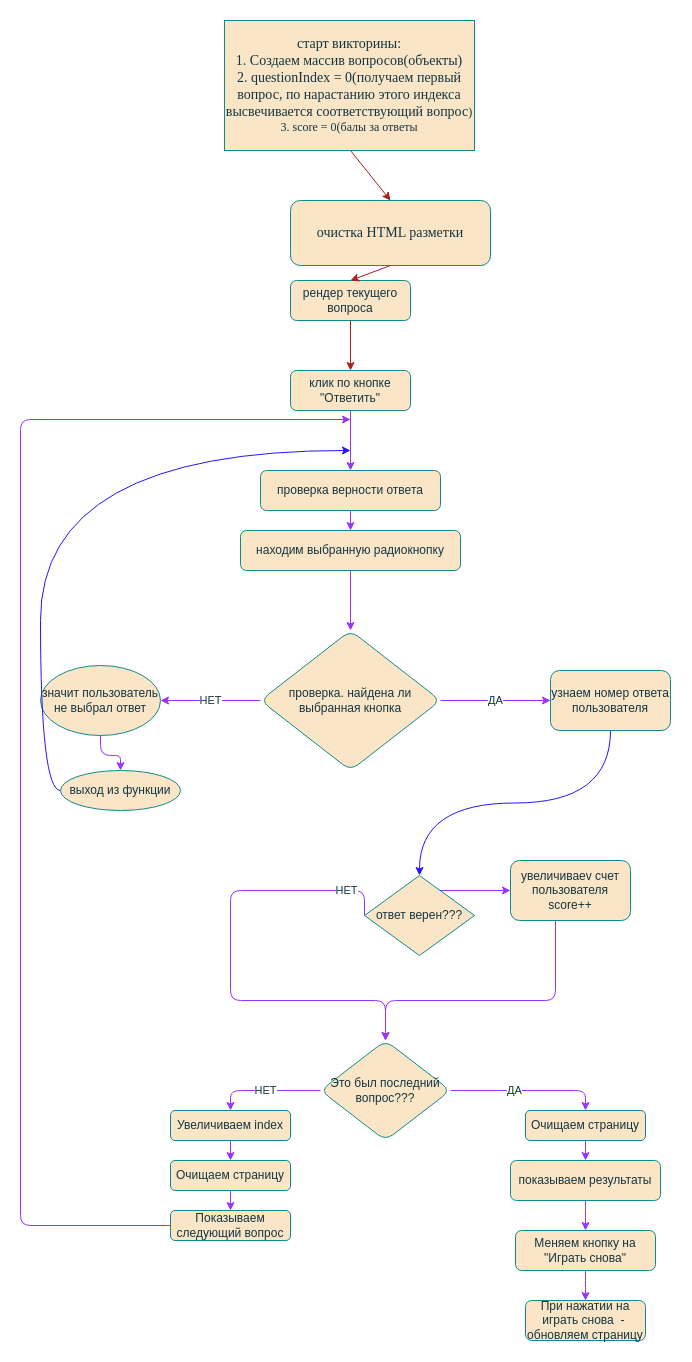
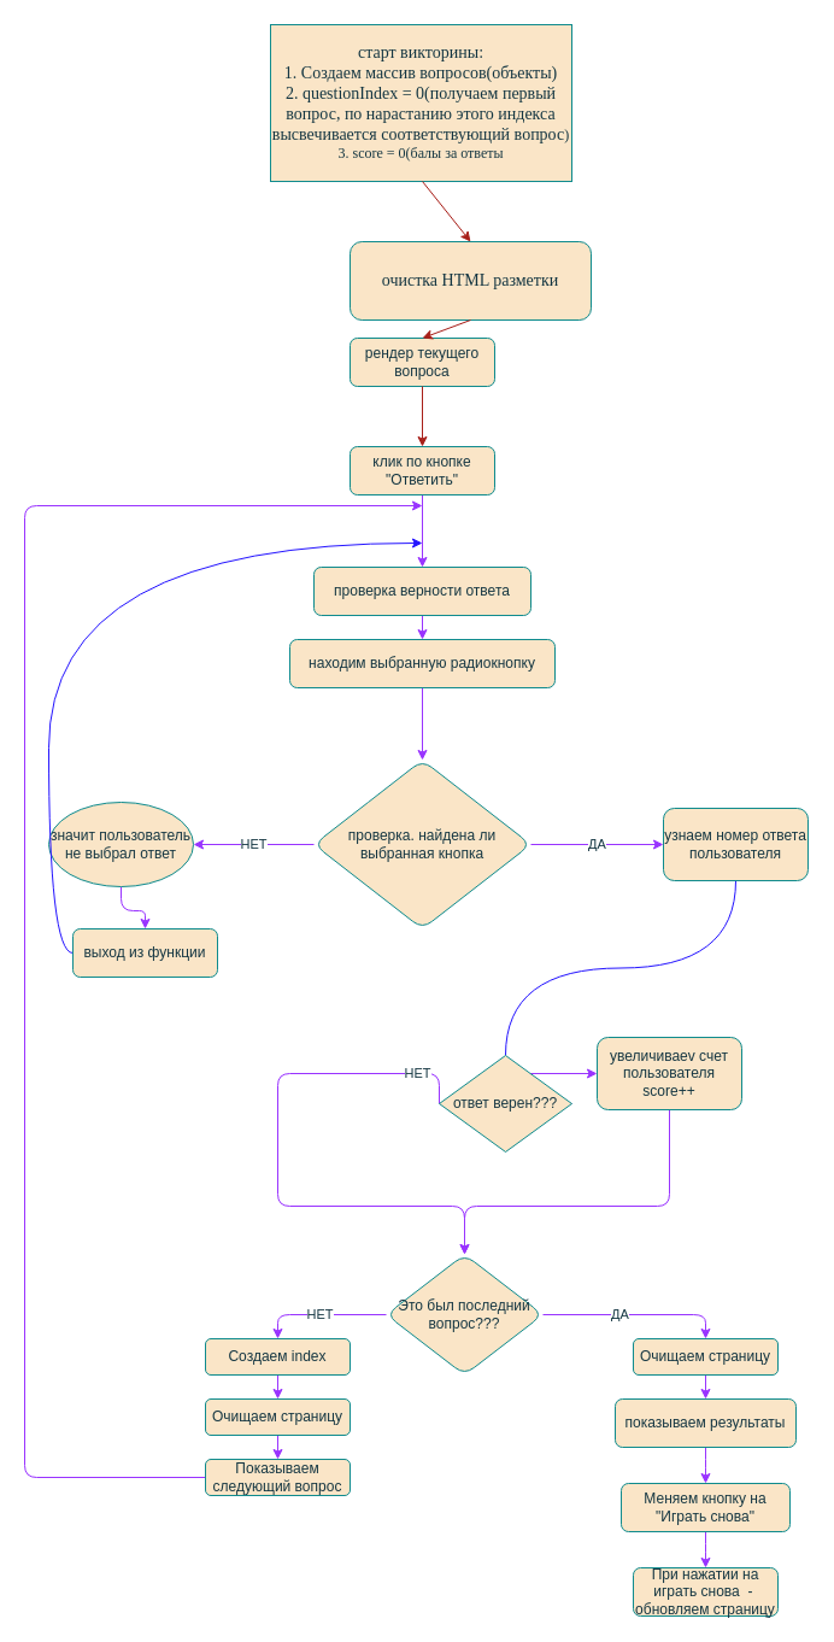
- <mxCell id="22" value="выход из функции" style="ellipse;whiteSpace=wrap;html=1;fillColor=#FAE5C7;strokeColor=#0F8B8D;fontColor=#143642;sketch=0;" parent="1" vertex="1"><mxGeometry x="60" y="770" width="120" height="40" as="geometry" /></mxCell>
+ <mxCell id="22" value="выход из функции" style="whiteSpace=wrap;html=1;fillColor=#FAE5C7;strokeColor=#0F8B8D;fontColor=#143642;rounded=1;sketch=0;" parent="1" vertex="1"><mxGeometry x="60" y="770" width="120" height="40" as="geometry" /></mxCell>
- <mxCell id="19" style="edgeStyle=orthogonalEdgeStyle;curved=1;rounded=0;orthogonalLoop=1;jettySize=auto;html=1;exitX=0.5;exitY=1;exitDx=0;exitDy=0;entryX=0.5;entryY=0;entryDx=0;entryDy=0;strokeColor=#2414FF;" edge="1" parent="1" source="20" target="27"><mxGeometry relative="1" as="geometry" /></mxCell>
+ <mxCell id="19" style="edgeStyle=orthogonalEdgeStyle;curved=1;rounded=0;orthogonalLoop=1;jettySize=auto;html=1;exitX=0.5;exitY=1;exitDx=0;exitDy=0;entryX=0.5;entryY=0;entryDx=0;entryDy=0;strokeColor=#2414FF;endArrow=none;" edge="1" parent="1" source="20" target="27"><mxGeometry relative="1" as="geometry" /></mxCell>
- <mxCell id="25" value="увеличиваеv счет пользователя score++" style="whiteSpace=wrap;html=1;fillColor=#FAE5C7;strokeColor=#0F8B8D;fontColor=#143642;rounded=1;sketch=0;" parent="1" vertex="1"><mxGeometry x="510" y="860" width="120" height="60" as="geometry" /></mxCell>
+ <mxCell id="25" value="увеличиваеv счет пользователя score++" style="whiteSpace=wrap;html=1;fillColor=#FAE5C7;strokeColor=#0F8B8D;fontColor=#143642;rounded=1;sketch=0;" parent="1" vertex="1"><mxGeometry x="495" y="860" width="120" height="60" as="geometry" /></mxCell>
- <mxCell id="36" value="Увеличиваем index" style="whiteSpace=wrap;html=1;fillColor=#FAE5C7;strokeColor=#0F8B8D;fontColor=#143642;rounded=1;sketch=0;" parent="1" vertex="1"><mxGeometry x="170" y="1110" width="120" height="30" as="geometry" /></mxCell>
+ <mxCell id="36" value="Создаем index" style="whiteSpace=wrap;html=1;fillColor=#FAE5C7;strokeColor=#0F8B8D;fontColor=#143642;rounded=1;sketch=0;" parent="1" vertex="1"><mxGeometry x="170" y="1110" width="120" height="30" as="geometry" /></mxCell>
